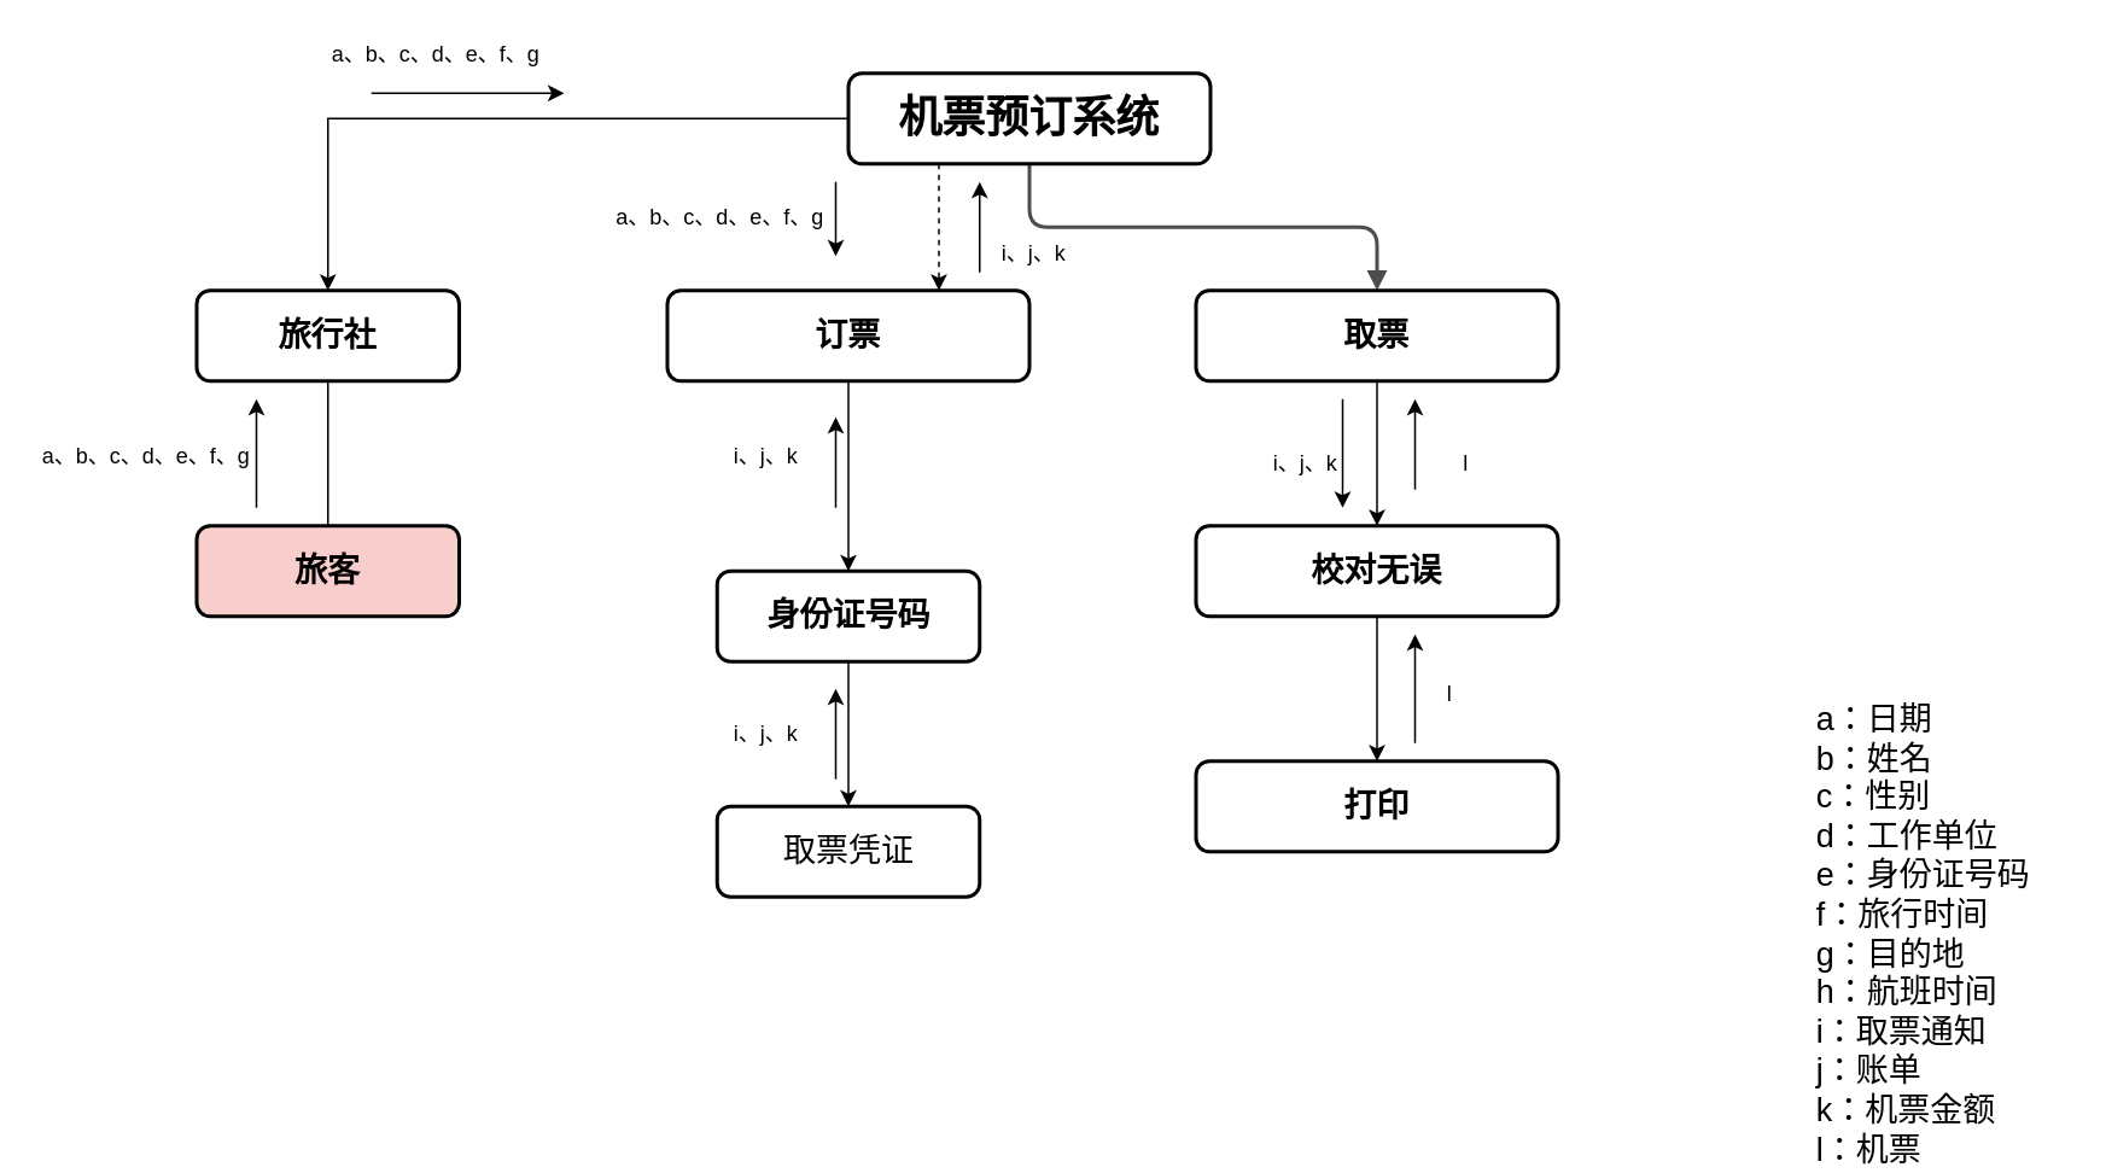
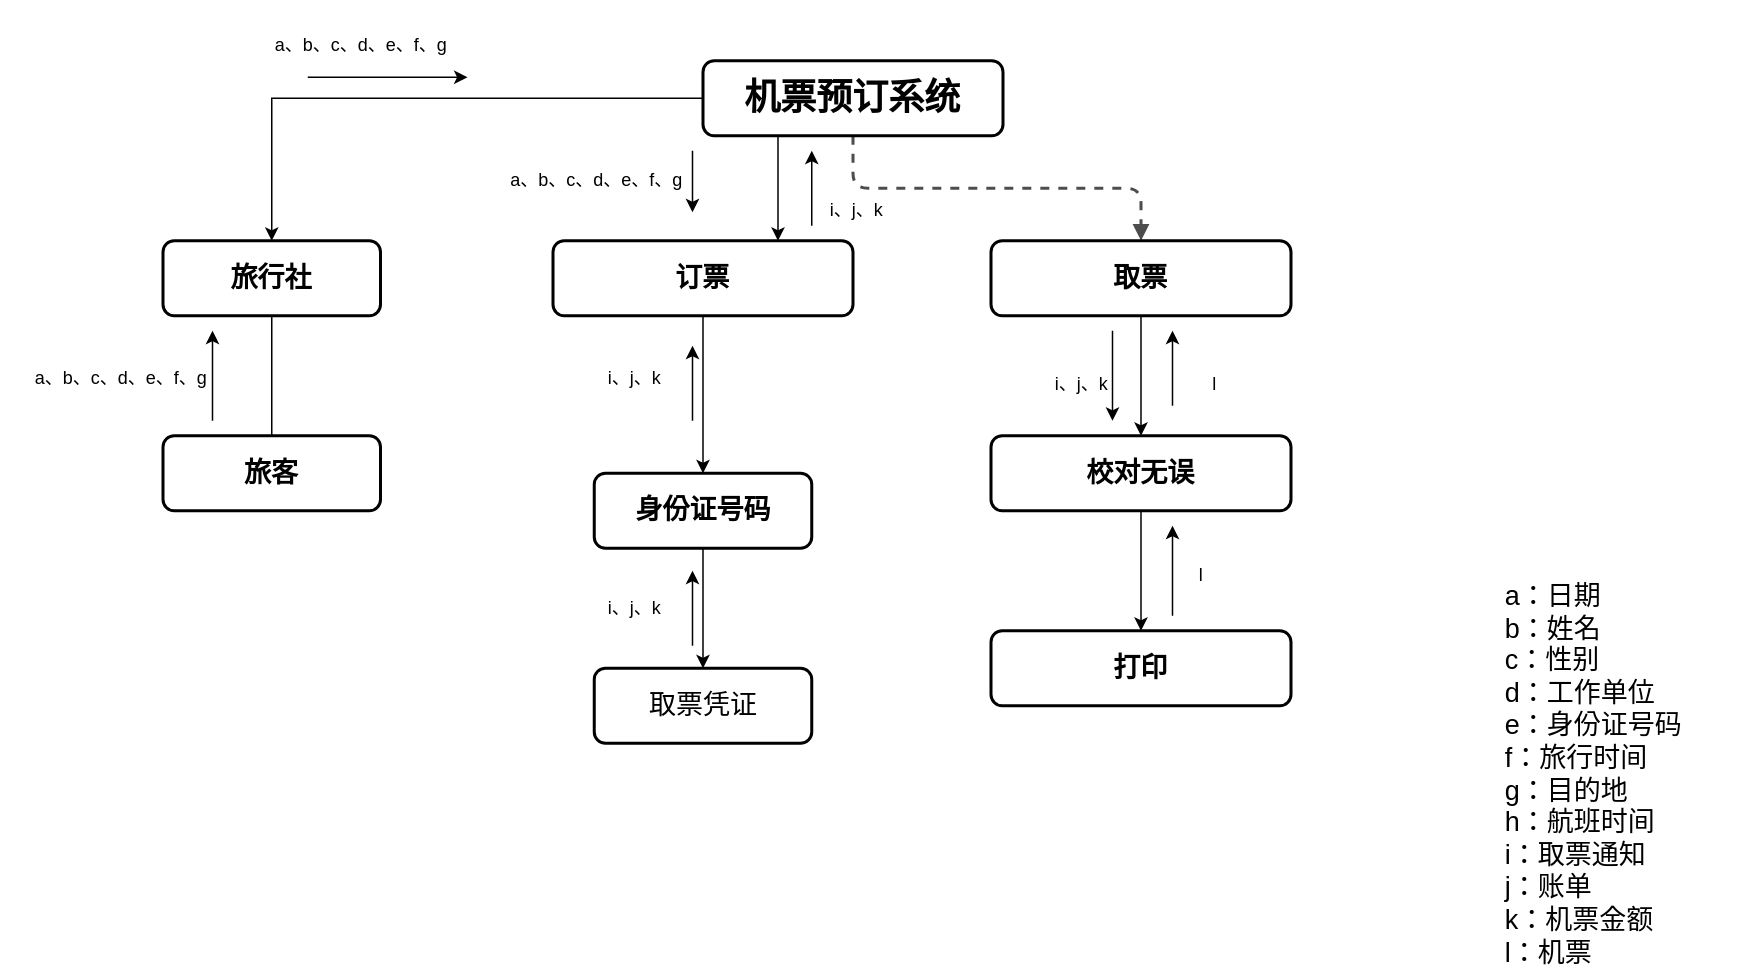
- <mxCell id="9" style="edgeStyle=orthogonalEdgeStyle;rounded=0;orthogonalLoop=1;jettySize=auto;html=1;exitX=0.25;exitY=1;exitDx=0;exitDy=0;entryX=0.75;entryY=0;entryDx=0;entryDy=0;dashed=1;" edge="1" parent="1" source="10" target="7"><mxGeometry relative="1" as="geometry" /></mxCell>
+ <mxCell id="9" style="edgeStyle=orthogonalEdgeStyle;rounded=0;orthogonalLoop=1;jettySize=auto;html=1;exitX=0.25;exitY=1;exitDx=0;exitDy=0;entryX=0.75;entryY=0;entryDx=0;entryDy=0;" edge="1" parent="1" source="10" target="7"><mxGeometry relative="1" as="geometry" /></mxCell>
- <mxCell id="2" value="" style="edgeStyle=orthogonalEdgeStyle;rounded=1;html=1;labelBackgroundColor=none;endArrow=block;endFill=1;strokeColor=#4D4D4D;strokeWidth=2;fontFamily=Verdana;fontSize=12;fontStyle=1" parent="1" source="10" target="12" edge="1"><mxGeometry relative="1" as="geometry" /></mxCell>
+ <mxCell id="2" value="" style="edgeStyle=orthogonalEdgeStyle;rounded=1;html=1;labelBackgroundColor=none;endArrow=block;endFill=1;strokeColor=#4D4D4D;strokeWidth=2;fontFamily=Verdana;fontSize=12;fontStyle=1;dashed=1;" parent="1" source="10" target="12" edge="1"><mxGeometry relative="1" as="geometry" /></mxCell>
- <mxCell id="5" value="&lt;h2&gt;旅客&lt;/h2&gt;" style="whiteSpace=wrap;html=1;rounded=1;shadow=0;comic=0;strokeWidth=2;fillColor=#f8cecc;fontFamily=Verdana;align=center;fontSize=12;fontStyle=1;" vertex="1" parent="1"><mxGeometry x="108" y="290" width="145" height="50" as="geometry" /></mxCell>
+ <mxCell id="5" value="&lt;h2&gt;旅客&lt;/h2&gt;" style="whiteSpace=wrap;html=1;rounded=1;shadow=0;comic=0;strokeWidth=2;fillColor=#ffffff;fontFamily=Verdana;align=center;fontSize=12;fontStyle=1" vertex="1" parent="1"><mxGeometry x="108" y="290" width="145" height="50" as="geometry" /></mxCell>
